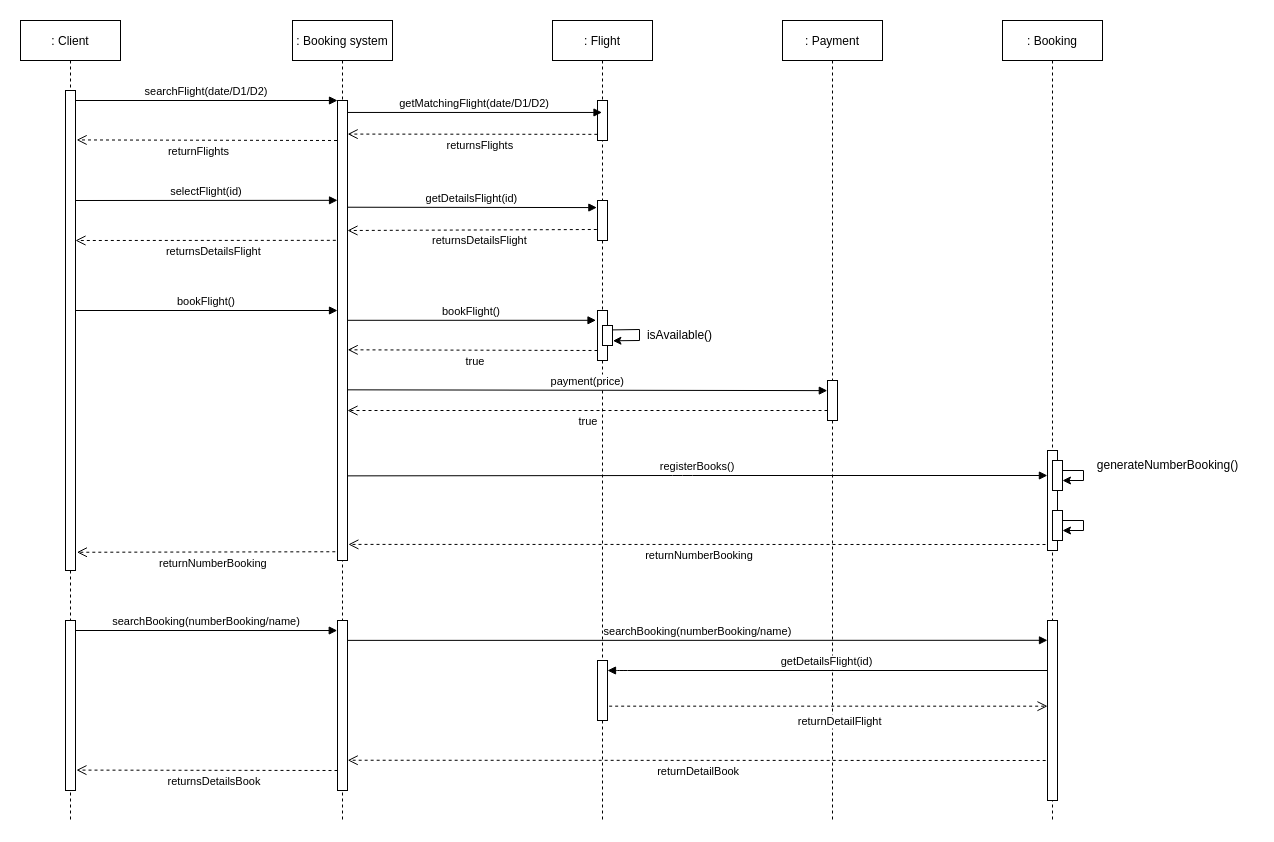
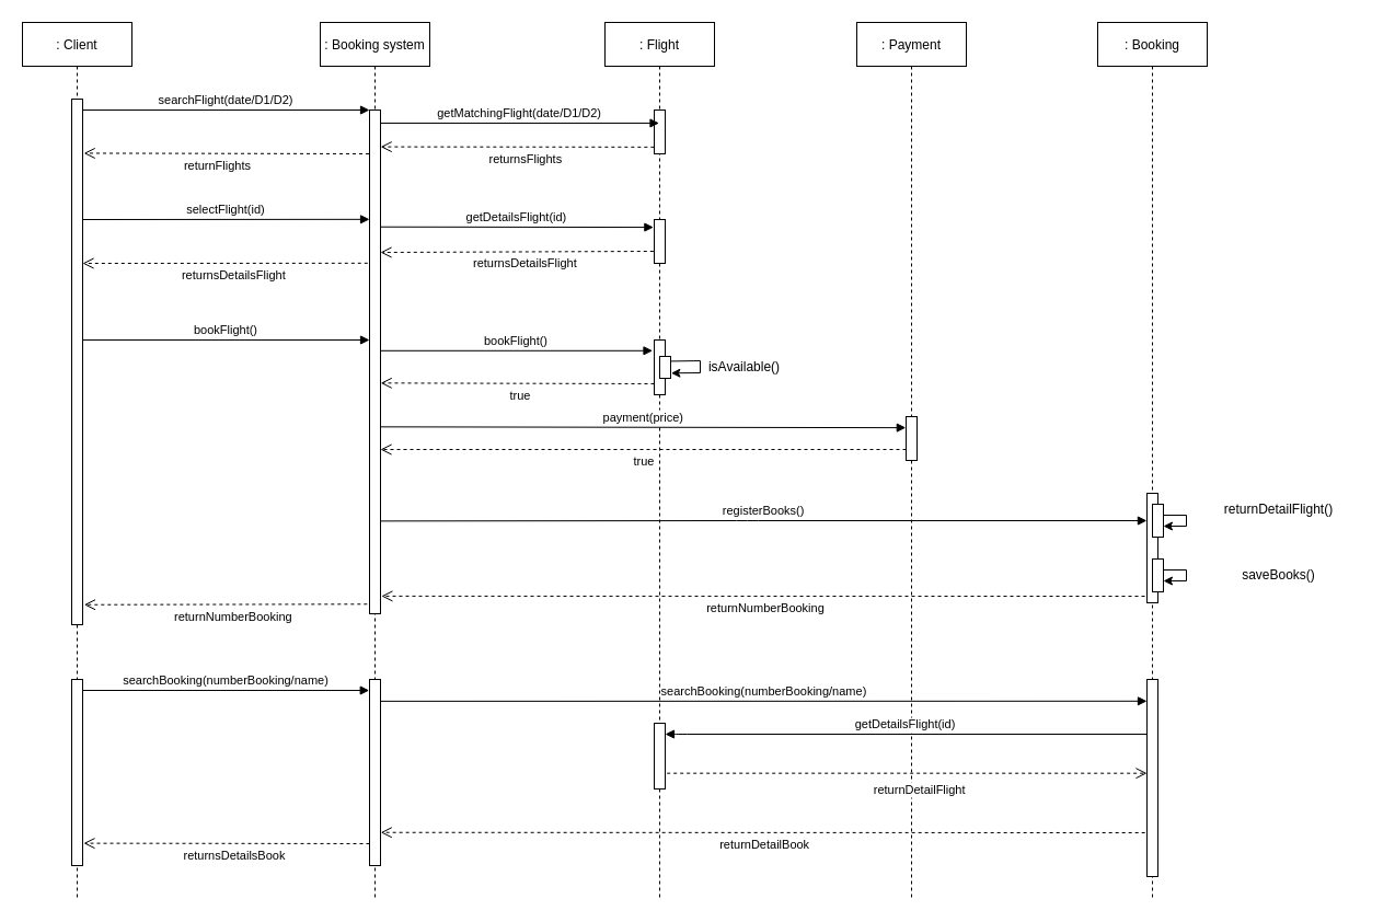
- <mxCell id="40" value="generateNumberBooking()" style="text;html=1;align=center;verticalAlign=middle;resizable=0;points=[];autosize=1;strokeColor=none;fillColor=none;" vertex="1" parent="1"><mxGeometry x="1082" y="450" width="170" height="30" as="geometry" /></mxCell>
+ <mxCell id="40" value="returnDetailFlight()" style="text;html=1;align=center;verticalAlign=middle;resizable=0;points=[];autosize=1;strokeColor=none;fillColor=none;" vertex="1" parent="1"><mxGeometry x="1082" y="450" width="170" height="30" as="geometry" /></mxCell>
+ <mxCell id="46" value="saveBooks()" style="text;html=1;align=center;verticalAlign=middle;resizable=0;points=[];autosize=1;strokeColor=none;fillColor=none;" vertex="1" parent="1"><mxGeometry x="1122" y="510" width="90" height="30" as="geometry" /></mxCell>
